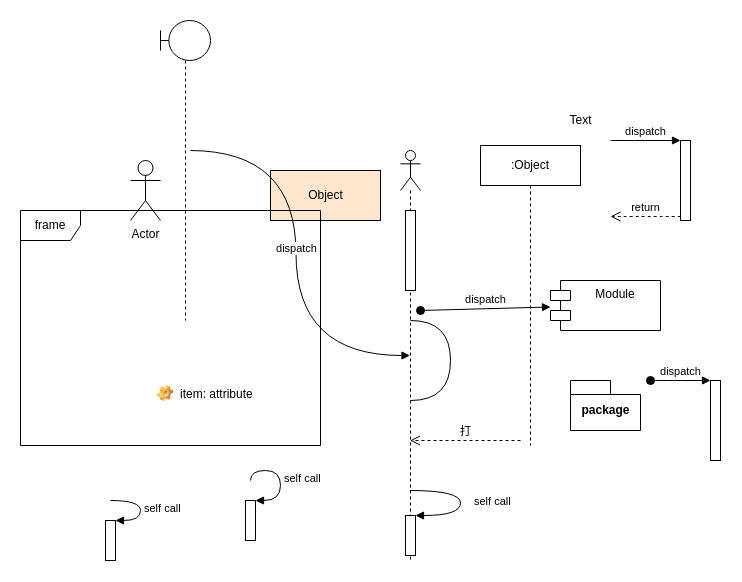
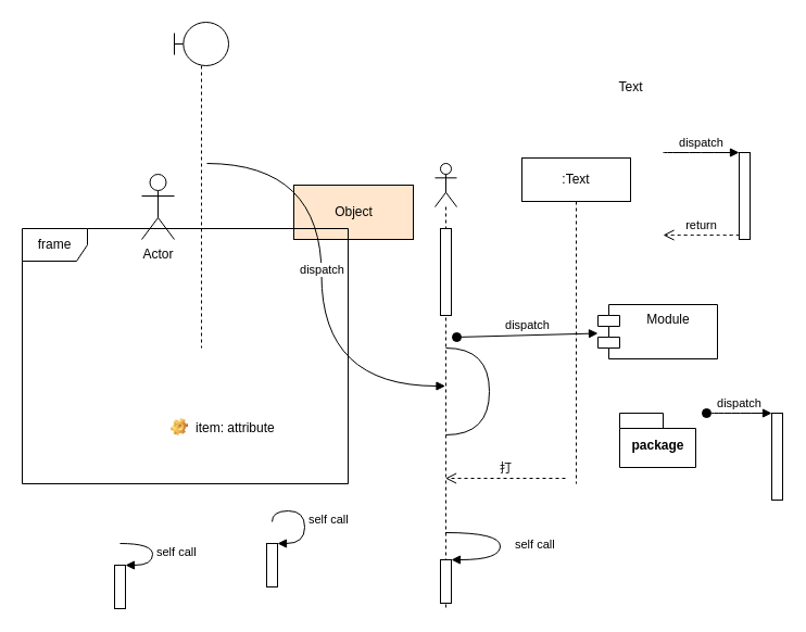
- <mxCell id="27" value="Text" style="text;html=1;align=center;verticalAlign=middle;resizable=0;points=[];autosize=1;strokeColor=none;fillColor=none;" vertex="1" parent="1"><mxGeometry x="560" y="110" width="40" height="20" as="geometry" /></mxCell>
+ <mxCell id="27" value="Text" style="text;html=1;align=center;verticalAlign=middle;resizable=0;points=[];autosize=1;strokeColor=none;fillColor=none;" vertex="1" parent="1"><mxGeometry x="560" y="70" width="40" height="20" as="geometry" /></mxCell>
- <mxCell id="12" value=":Object" style="shape=umlLifeline;perimeter=lifelinePerimeter;whiteSpace=wrap;html=1;container=1;collapsible=0;recursiveResize=0;outlineConnect=0;size=40;" vertex="1" parent="1"><mxGeometry x="480" y="145" width="100" height="300" as="geometry" /></mxCell>
+ <mxCell id="12" value=":Text" style="shape=umlLifeline;perimeter=lifelinePerimeter;whiteSpace=wrap;html=1;container=1;collapsible=0;recursiveResize=0;outlineConnect=0;size=40;" vertex="1" parent="1"><mxGeometry x="480" y="145" width="100" height="300" as="geometry" /></mxCell>
